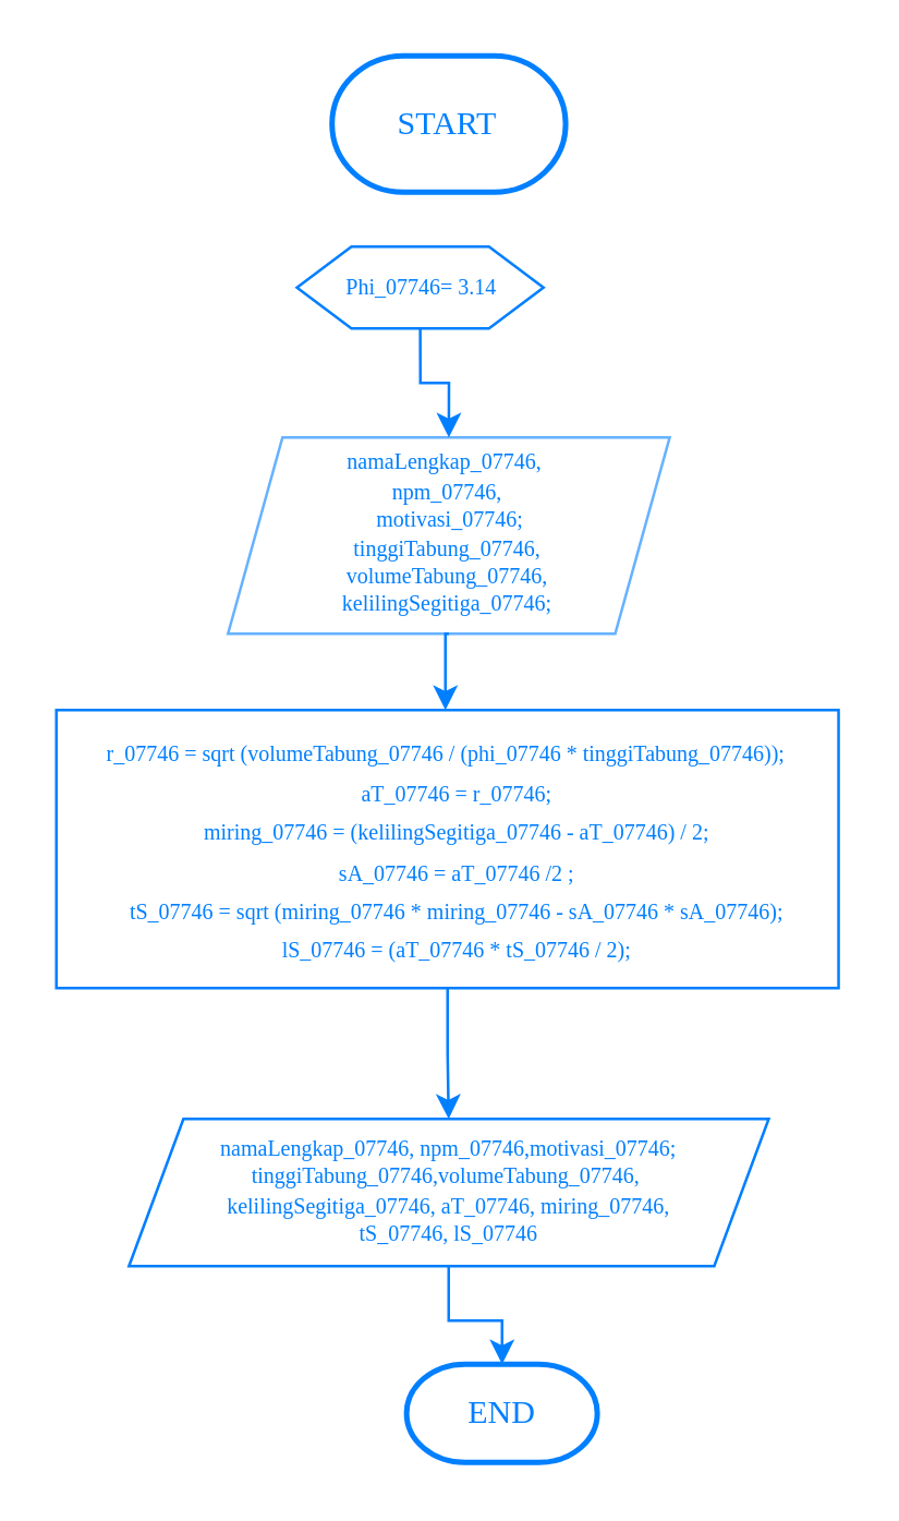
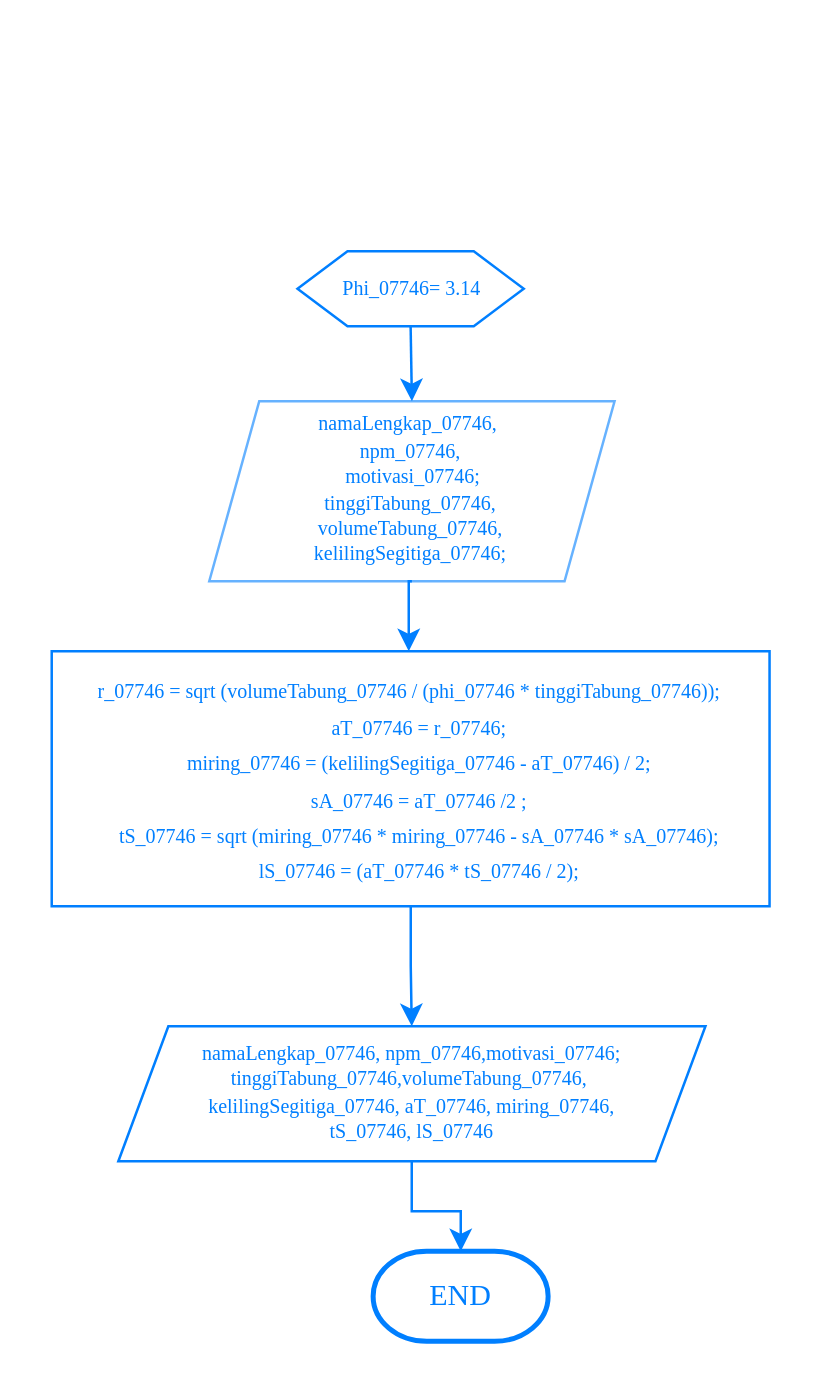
- <mxCell id="7" value="&lt;font&gt;START&lt;/font&gt;" style="strokeWidth=2;html=1;shape=mxgraph.flowchart.terminator;whiteSpace=wrap;strokeColor=#007FFF;fontFamily=consolas;fontColor=#007FFF;labelBackgroundColor=default;" vertex="1" parent="1"><mxGeometry x="121.39" y="20" width="85.74" height="50" as="geometry" /></mxCell>
- <mxCell id="11" value="&lt;div style=&quot;font-size: 8px;&quot;&gt;&lt;font&gt;Phi_07746= 3.14&lt;/font&gt;&lt;/div&gt;" style="shape=hexagon;perimeter=hexagonPerimeter2;whiteSpace=wrap;html=1;fixedSize=1;strokeColor=#007FFF;fontFamily=consolas;fontColor=#007FFF;labelBackgroundColor=default;" vertex="1" parent="1"><mxGeometry x="108.5" y="90" width="90.5" height="30" as="geometry" /></mxCell>
+ <mxCell id="11" value="&lt;div style=&quot;font-size: 8px;&quot;&gt;&lt;font&gt;Phi_07746= 3.14&lt;/font&gt;&lt;/div&gt;" style="shape=hexagon;perimeter=hexagonPerimeter2;whiteSpace=wrap;html=1;fixedSize=1;strokeColor=#007FFF;fontFamily=consolas;fontColor=#007FFF;labelBackgroundColor=default;" vertex="1" parent="1"><mxGeometry x="118.5" y="100" width="90.5" height="30" as="geometry" /></mxCell>
